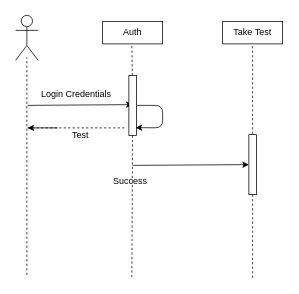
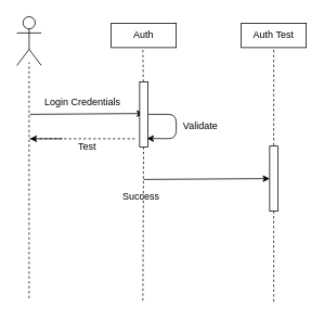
- <mxCell id="5" value="Take Test" style="rounded=0;whiteSpace=wrap;html=1;" vertex="1" parent="1"><mxGeometry x="296" y="28" width="80" height="30" as="geometry" /></mxCell>
+ <mxCell id="5" value="Auth Test" style="rounded=0;whiteSpace=wrap;html=1;" vertex="1" parent="1"><mxGeometry x="296" y="28" width="80" height="30" as="geometry" /></mxCell>
+ <mxCell id="14" value="Validate" style="text;html=1;strokeColor=none;fillColor=none;align=center;verticalAlign=middle;whiteSpace=wrap;rounded=0;" vertex="1" parent="1"><mxGeometry x="216" y="140" width="60" height="30" as="geometry" /></mxCell>
